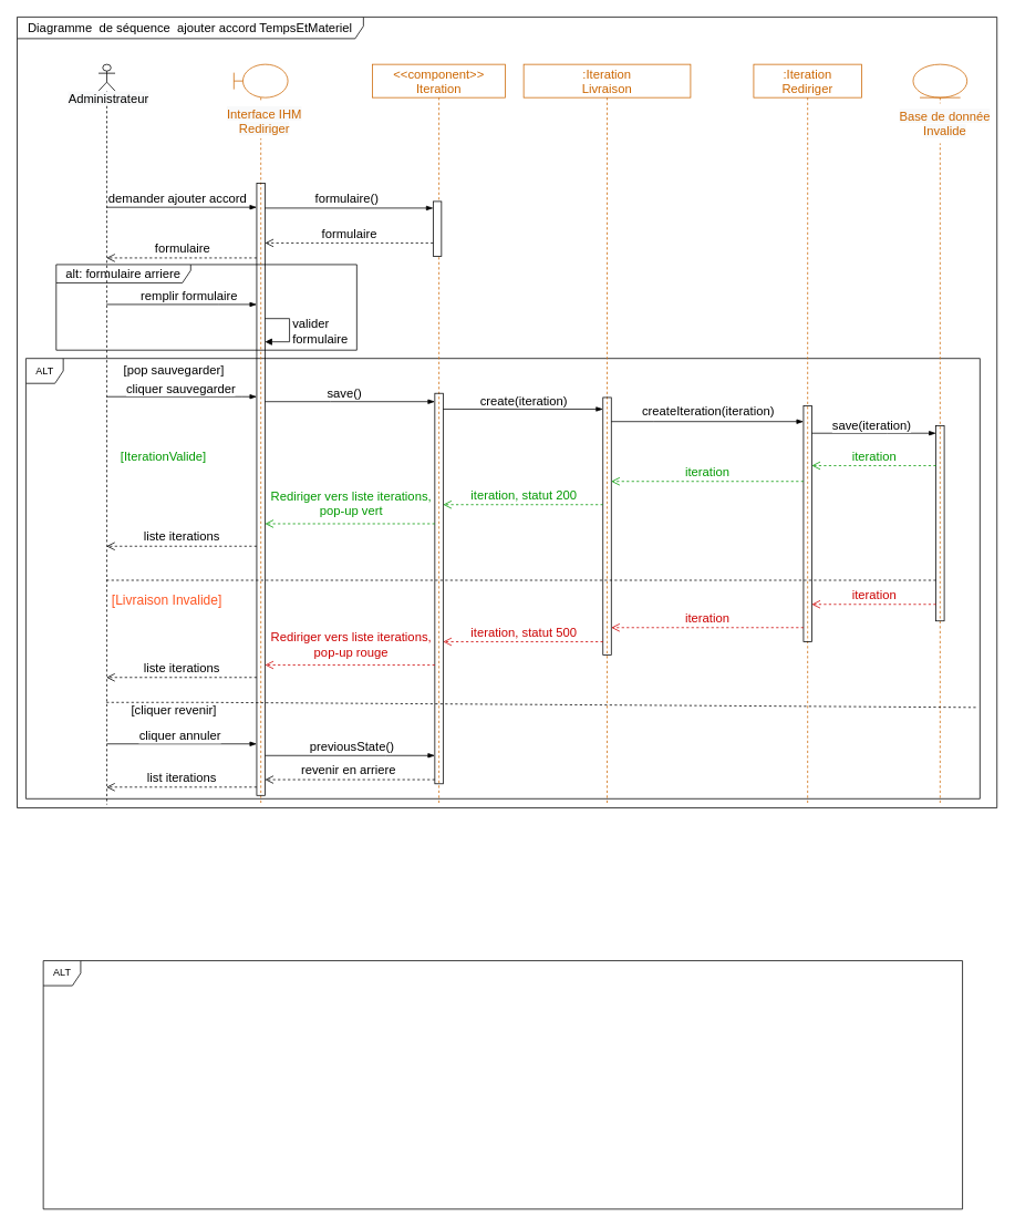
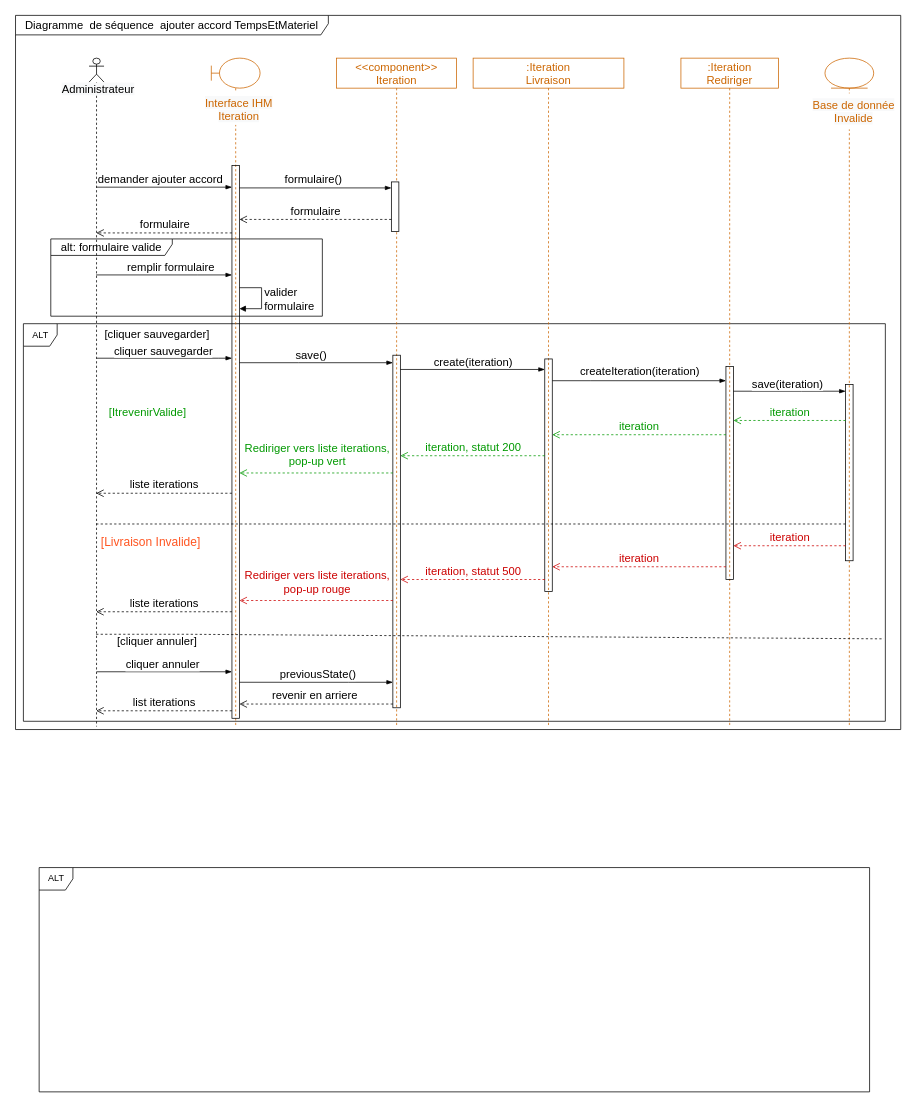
- <mxCell id="16" value="&lt;span style=&quot;font-family: Helvetica; font-size: 15px; font-style: normal; font-variant-ligatures: normal; font-variant-caps: normal; font-weight: 400; letter-spacing: normal; orphans: 2; text-indent: 0px; text-transform: none; widows: 2; word-spacing: 0px; -webkit-text-stroke-width: 0px; background-color: rgb(248, 249, 250); text-decoration-thickness: initial; text-decoration-style: initial; text-decoration-color: initial; float: none; display: inline !important;&quot;&gt;Interface IHM&lt;/span&gt;&lt;br style=&quot;font-family: Helvetica; font-size: 15px; font-style: normal; font-variant-ligatures: normal; font-variant-caps: normal; font-weight: 400; letter-spacing: normal; orphans: 2; text-indent: 0px; text-transform: none; widows: 2; word-spacing: 0px; -webkit-text-stroke-width: 0px; background-color: rgb(248, 249, 250); text-decoration-thickness: initial; text-decoration-style: initial; text-decoration-color: initial;&quot;&gt;&lt;span style=&quot;font-family: Helvetica; font-size: 15px; font-style: normal; font-variant-ligatures: normal; font-variant-caps: normal; font-weight: 400; letter-spacing: normal; orphans: 2; text-indent: 0px; text-transform: none; widows: 2; word-spacing: 0px; -webkit-text-stroke-width: 0px; background-color: rgb(248, 249, 250); text-decoration-thickness: initial; text-decoration-style: initial; text-decoration-color: initial; float: none; display: inline !important;&quot;&gt;Rediriger&lt;/span&gt;" style="text;whiteSpace=wrap;html=1;fontSize=15;align=center;fillColor=default;fontColor=#CC6600;" vertex="1" parent="15"><mxGeometry x="-24" y="44" width="122" height="45" as="geometry" /></mxCell>
+ <mxCell id="16" value="&lt;span style=&quot;font-family: Helvetica; font-size: 15px; font-style: normal; font-variant-ligatures: normal; font-variant-caps: normal; font-weight: 400; letter-spacing: normal; orphans: 2; text-indent: 0px; text-transform: none; widows: 2; word-spacing: 0px; -webkit-text-stroke-width: 0px; background-color: rgb(248, 249, 250); text-decoration-thickness: initial; text-decoration-style: initial; text-decoration-color: initial; float: none; display: inline !important;&quot;&gt;Interface IHM&lt;/span&gt;&lt;br style=&quot;font-family: Helvetica; font-size: 15px; font-style: normal; font-variant-ligatures: normal; font-variant-caps: normal; font-weight: 400; letter-spacing: normal; orphans: 2; text-indent: 0px; text-transform: none; widows: 2; word-spacing: 0px; -webkit-text-stroke-width: 0px; background-color: rgb(248, 249, 250); text-decoration-thickness: initial; text-decoration-style: initial; text-decoration-color: initial;&quot;&gt;&lt;span style=&quot;font-family: Helvetica; font-size: 15px; font-style: normal; font-variant-ligatures: normal; font-variant-caps: normal; font-weight: 400; letter-spacing: normal; orphans: 2; text-indent: 0px; text-transform: none; widows: 2; word-spacing: 0px; -webkit-text-stroke-width: 0px; background-color: rgb(248, 249, 250); text-decoration-thickness: initial; text-decoration-style: initial; text-decoration-color: initial; float: none; display: inline !important;&quot;&gt;Iteration&lt;/span&gt;" style="text;whiteSpace=wrap;html=1;fontSize=15;align=center;fillColor=default;fontColor=#CC6600;" vertex="1" parent="15"><mxGeometry x="-24" y="44" width="122" height="45" as="geometry" /></mxCell>
- <mxCell id="4" value="&lt;font style=&quot;font-size: 15px;&quot;&gt;alt: formulaire arriere&lt;/font&gt;" style="shape=umlFrame;whiteSpace=wrap;html=1;width=162;height=22;" vertex="1" parent="1"><mxGeometry x="67" y="318" width="362" height="103" as="geometry" /></mxCell>
+ <mxCell id="4" value="&lt;font style=&quot;font-size: 15px;&quot;&gt;alt: formulaire valide&lt;/font&gt;" style="shape=umlFrame;whiteSpace=wrap;html=1;width=162;height=22;" vertex="1" parent="1"><mxGeometry x="67" y="318" width="362" height="103" as="geometry" /></mxCell>
- <mxCell id="51" value="&lt;div style=&quot;text-align: left;&quot;&gt;&lt;span style=&quot;color: rgb(0, 0, 0); text-align: center; background-color: rgb(255, 255, 255);&quot;&gt;&lt;font style=&quot;font-size: 15px;&quot;&gt;[pop sauvegarder]&lt;/font&gt;&lt;/span&gt;&lt;br&gt;&lt;/div&gt;" style="text;html=1;strokeColor=none;fillColor=none;align=center;verticalAlign=bottom;whiteSpace=wrap;rounded=0;fontSize=15;fontColor=#009900;" vertex="1" parent="1"><mxGeometry x="134.875" y="432" width="148.489" height="24.35" as="geometry" /></mxCell>
+ <mxCell id="51" value="&lt;div style=&quot;text-align: left;&quot;&gt;&lt;span style=&quot;color: rgb(0, 0, 0); text-align: center; background-color: rgb(255, 255, 255);&quot;&gt;&lt;font style=&quot;font-size: 15px;&quot;&gt;[cliquer sauvegarder]&lt;/font&gt;&lt;/span&gt;&lt;br&gt;&lt;/div&gt;" style="text;html=1;strokeColor=none;fillColor=none;align=center;verticalAlign=bottom;whiteSpace=wrap;rounded=0;fontSize=15;fontColor=#009900;" vertex="1" parent="1"><mxGeometry x="134.875" y="432" width="148.489" height="24.35" as="geometry" /></mxCell>
- <mxCell id="44" value="&lt;div style=&quot;text-align: left; font-size: 15px;&quot;&gt;&lt;span style=&quot;background-color: initial; font-size: 15px;&quot;&gt;[It&lt;/span&gt;&lt;span style=&quot;text-align: center; background-color: rgb(255, 255, 255);&quot;&gt;eration&lt;/span&gt;&lt;span style=&quot;background-color: initial; text-align: right; font-size: 15px;&quot;&gt;Valide]&lt;/span&gt;&lt;/div&gt;" style="text;html=1;strokeColor=none;fillColor=none;align=center;verticalAlign=middle;whiteSpace=wrap;rounded=0;fontSize=15;fontColor=#009900;" vertex="1" parent="43"><mxGeometry x="77.0" y="136.743" width="179.48" height="24.354" as="geometry" /></mxCell>
+ <mxCell id="44" value="&lt;div style=&quot;text-align: left; font-size: 15px;&quot;&gt;&lt;span style=&quot;background-color: initial; font-size: 15px;&quot;&gt;[It&lt;/span&gt;&lt;span style=&quot;text-align: center; background-color: rgb(255, 255, 255);&quot;&gt;revenir&lt;/span&gt;&lt;span style=&quot;background-color: initial; text-align: right; font-size: 15px;&quot;&gt;Valide]&lt;/span&gt;&lt;/div&gt;" style="text;html=1;strokeColor=none;fillColor=none;align=center;verticalAlign=middle;whiteSpace=wrap;rounded=0;fontSize=15;fontColor=#009900;" vertex="1" parent="43"><mxGeometry x="77.0" y="136.743" width="179.48" height="24.354" as="geometry" /></mxCell>
- <mxCell id="52" value="&lt;div style=&quot;text-align: left;&quot;&gt;&lt;span style=&quot;color: rgb(0, 0, 0); text-align: center; background-color: rgb(255, 255, 255);&quot;&gt;&lt;font style=&quot;font-size: 15px;&quot;&gt;[cliquer revenir]&lt;/font&gt;&lt;/span&gt;&lt;br&gt;&lt;/div&gt;" style="text;html=1;strokeColor=none;fillColor=none;align=center;verticalAlign=bottom;whiteSpace=wrap;rounded=0;fontSize=15;fontColor=#009900;" vertex="1" parent="1"><mxGeometry x="134.875" y="842" width="148.489" height="24.35" as="geometry" /></mxCell>
+ <mxCell id="52" value="&lt;div style=&quot;text-align: left;&quot;&gt;&lt;span style=&quot;color: rgb(0, 0, 0); text-align: center; background-color: rgb(255, 255, 255);&quot;&gt;&lt;font style=&quot;font-size: 15px;&quot;&gt;[cliquer annuler]&lt;/font&gt;&lt;/span&gt;&lt;br&gt;&lt;/div&gt;" style="text;html=1;strokeColor=none;fillColor=none;align=center;verticalAlign=bottom;whiteSpace=wrap;rounded=0;fontSize=15;fontColor=#009900;" vertex="1" parent="1"><mxGeometry x="134.875" y="842" width="148.489" height="24.35" as="geometry" /></mxCell>
